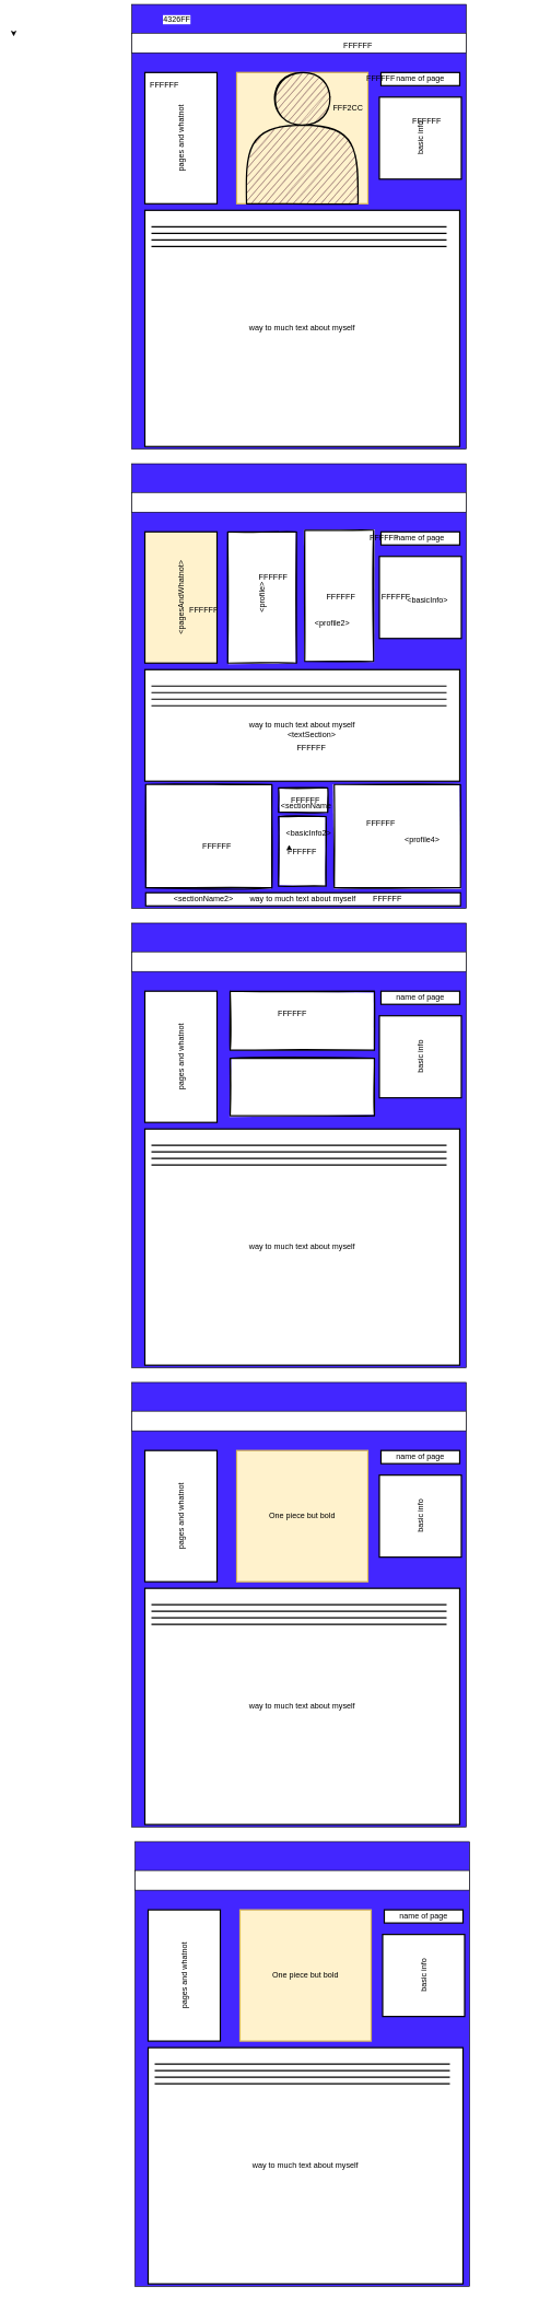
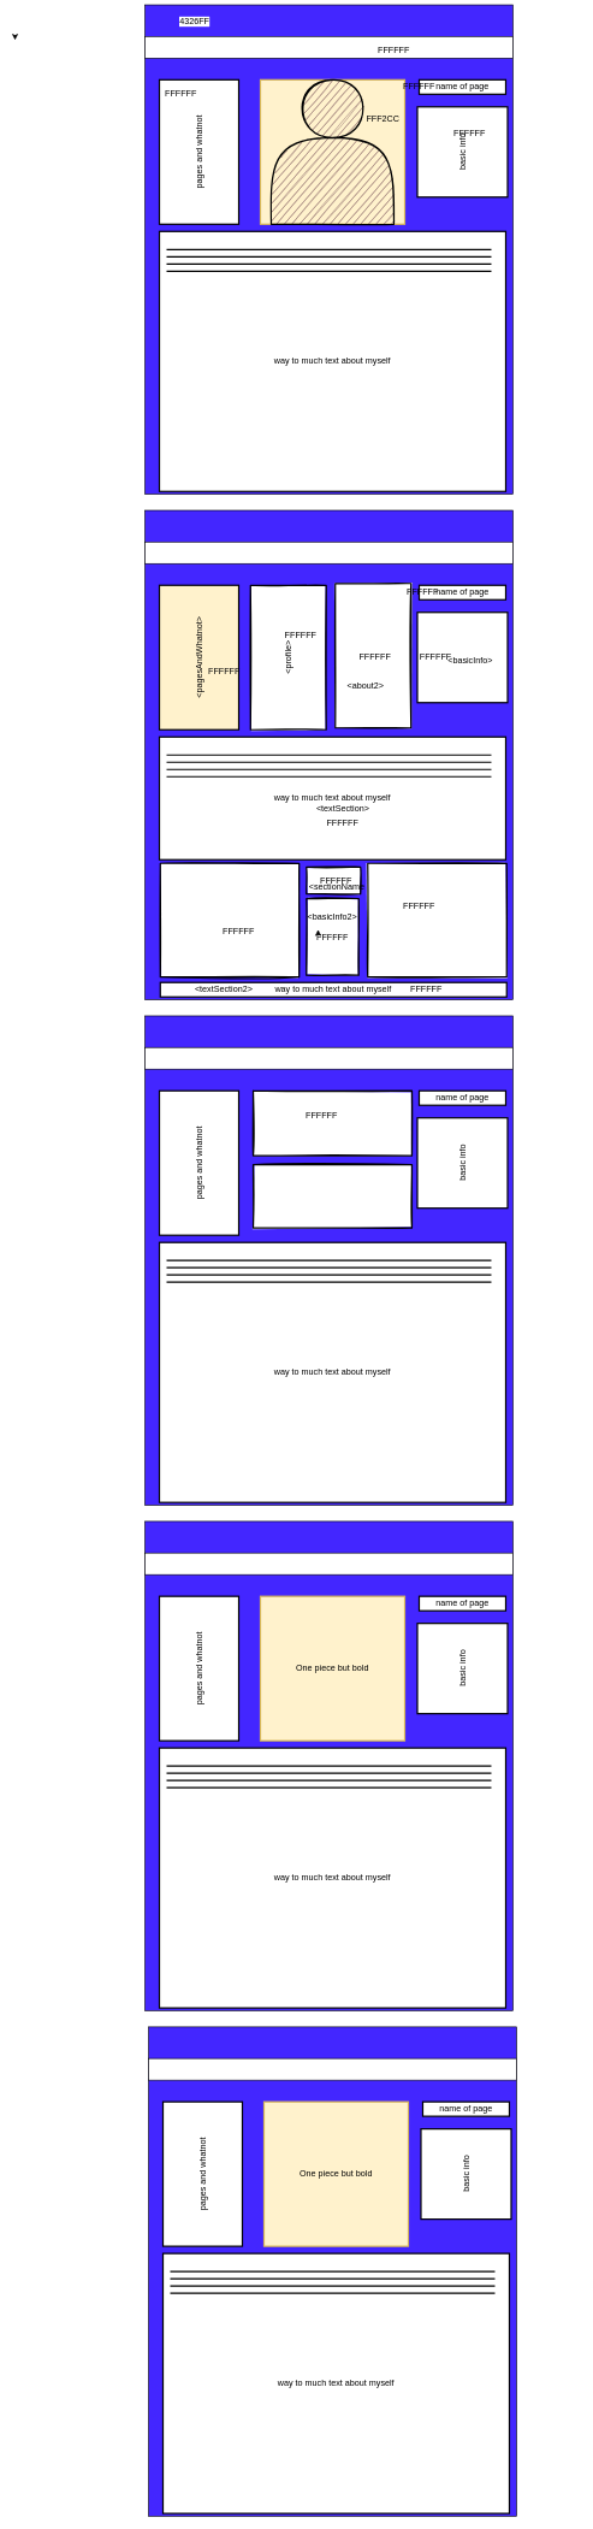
- <mxCell id="86" value="&lt;span style=&quot;background-color: rgb(255 , 255 , 255)&quot;&gt;&amp;lt;profile2&amp;gt;&lt;/span&gt;" style="text;html=1;strokeColor=none;fillColor=none;align=center;verticalAlign=middle;whiteSpace=wrap;rounded=0;" vertex="1" parent="1"><mxGeometry x="486.25" y="940" width="40" height="20" as="geometry" /></mxCell>
+ <mxCell id="86" value="&lt;span style=&quot;background-color: rgb(255 , 255 , 255)&quot;&gt;&amp;lt;about2&amp;gt;&lt;/span&gt;" style="text;html=1;strokeColor=none;fillColor=none;align=center;verticalAlign=middle;whiteSpace=wrap;rounded=0;" vertex="1" parent="1"><mxGeometry x="486.25" y="940" width="40" height="20" as="geometry" /></mxCell>
- <mxCell id="89" value="&amp;lt;basicInfo2&amp;gt;" style="text;html=1;strokeColor=none;fillColor=none;align=center;verticalAlign=middle;whiteSpace=wrap;rounded=0;" vertex="1" parent="1"><mxGeometry x="450" y="1260" width="40" height="20" as="geometry" /></mxCell>
+ <mxCell id="89" value="&amp;lt;basicInfo2&amp;gt;" style="text;html=1;strokeColor=none;fillColor=none;align=center;verticalAlign=middle;whiteSpace=wrap;rounded=0;" vertex="1" parent="1"><mxGeometry x="440" y="1260" width="40" height="20" as="geometry" /></mxCell>
- <mxCell id="87" value="&lt;span style=&quot;background-color: rgb(255 , 255 , 255)&quot;&gt;&amp;lt;profile4&amp;gt;&lt;/span&gt;" style="text;html=1;strokeColor=none;fillColor=none;align=center;verticalAlign=middle;whiteSpace=wrap;rounded=0;" vertex="1" parent="1"><mxGeometry x="622.5" y="1270" width="40" height="20" as="geometry" /></mxCell>
- <mxCell id="88" value="&amp;lt;sectionName2&amp;gt;" style="text;html=1;strokeColor=none;fillColor=none;align=center;verticalAlign=middle;whiteSpace=wrap;rounded=0;" vertex="1" parent="1"><mxGeometry x="234.38" y="1360" width="151.25" height="20" as="geometry" /></mxCell>
+ <mxCell id="88" value="&amp;lt;textSection2&amp;gt;" style="text;html=1;strokeColor=none;fillColor=none;align=center;verticalAlign=middle;whiteSpace=wrap;rounded=0;" vertex="1" parent="1"><mxGeometry x="234.38" y="1360" width="151.25" height="20" as="geometry" /></mxCell>
